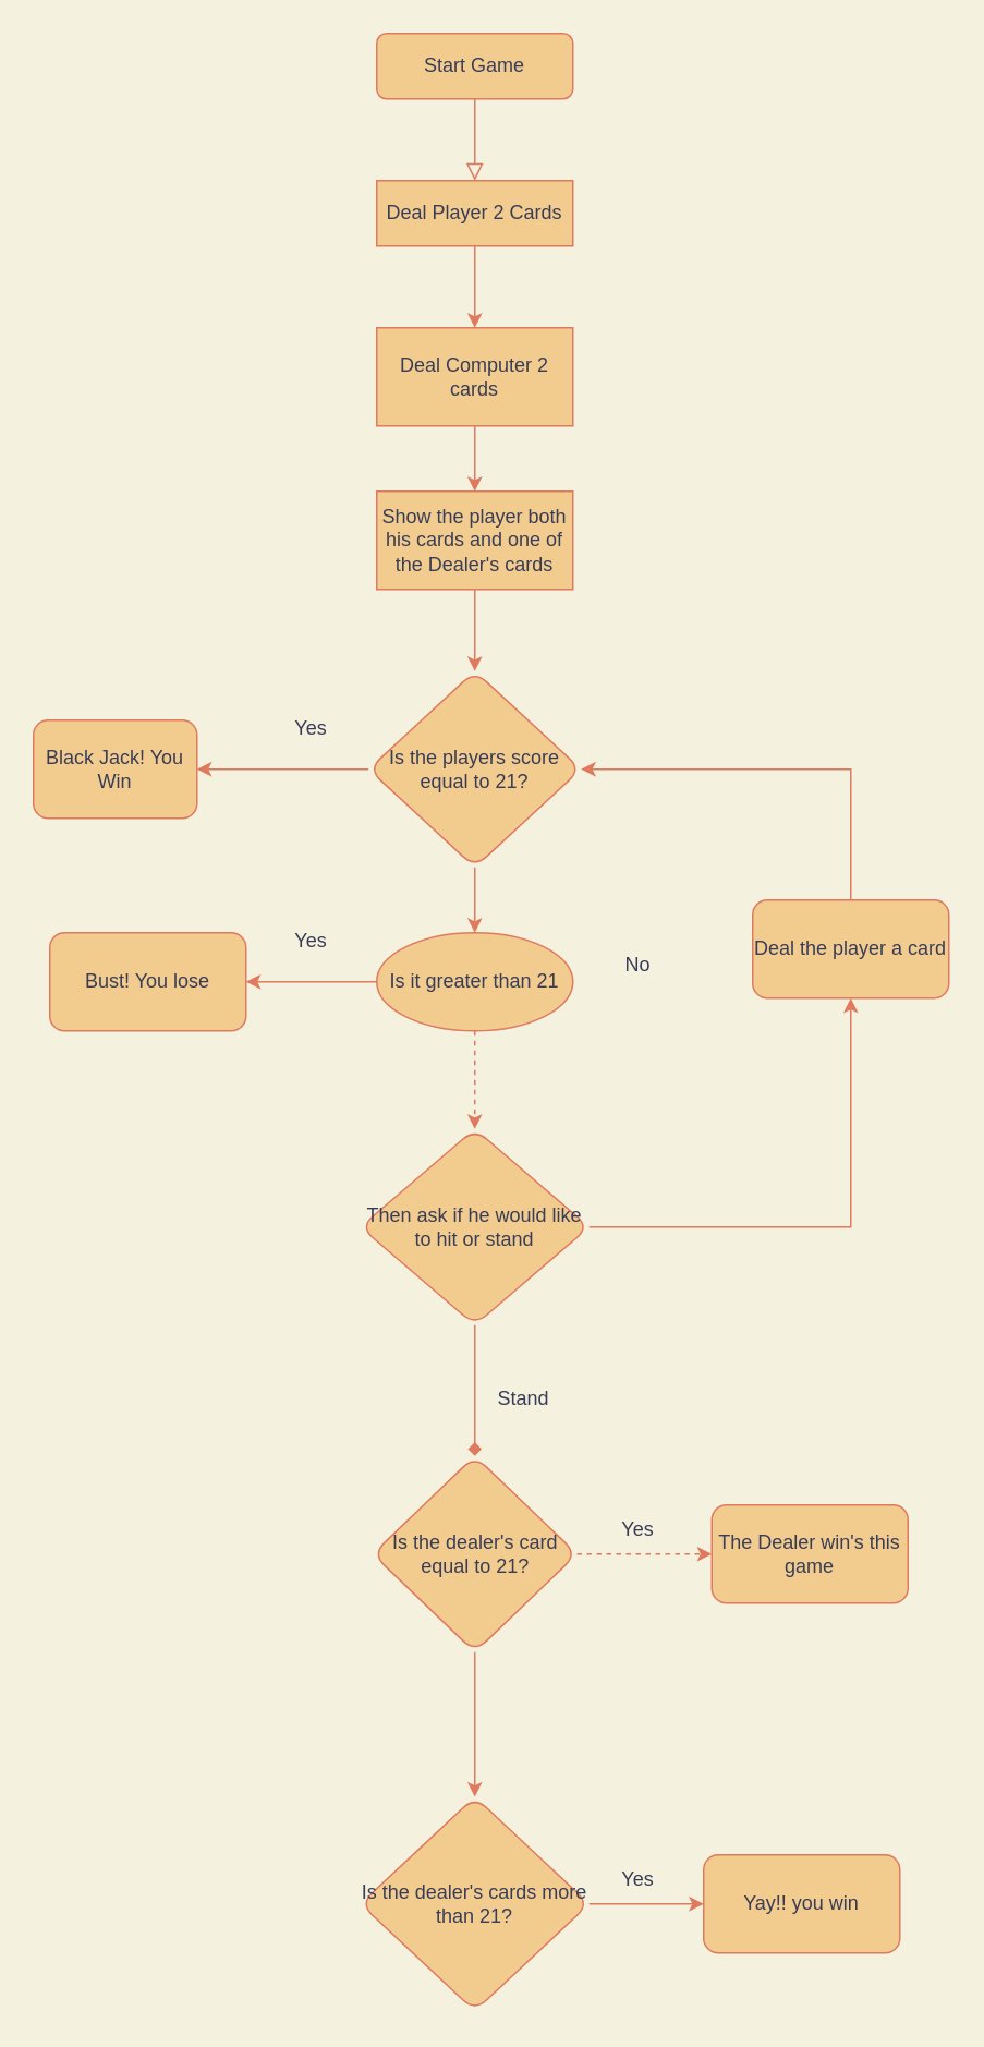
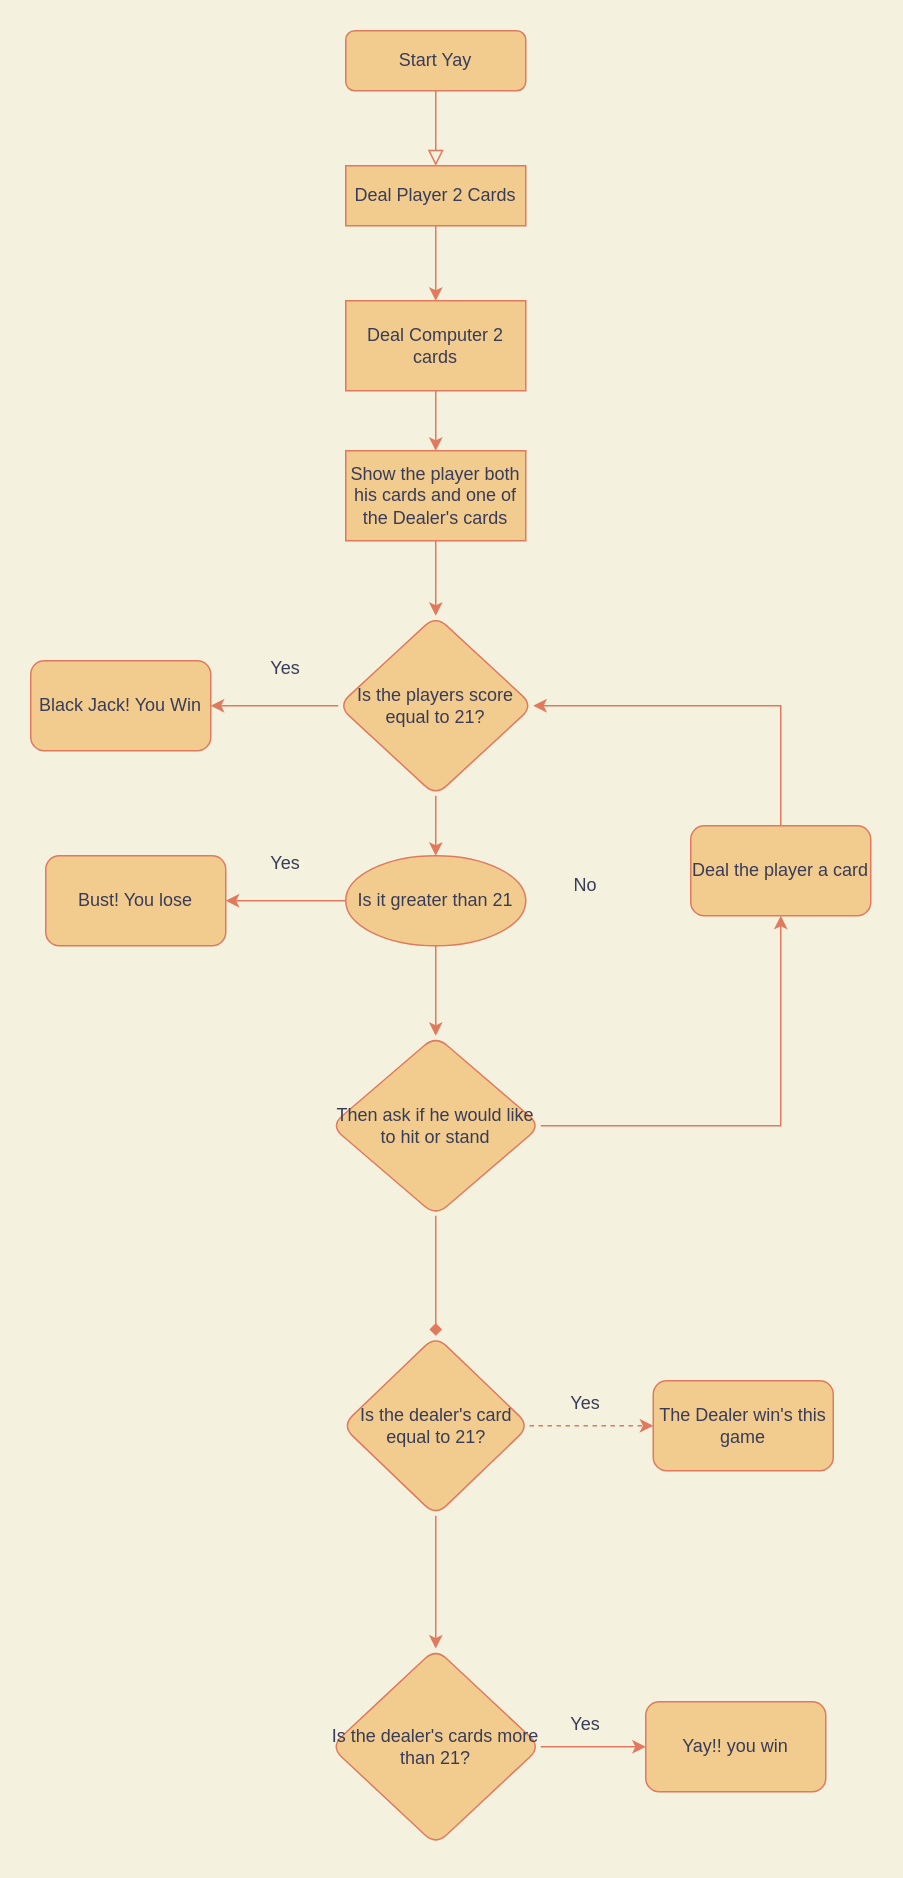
- <mxCell id="3" value="Start Game" style="rounded=1;whiteSpace=wrap;html=1;fontSize=12;glass=0;strokeWidth=1;shadow=0;fillColor=#F2CC8F;strokeColor=#E07A5F;fontColor=#393C56;" parent="1" vertex="1"><mxGeometry x="230" y="20" width="120" height="40" as="geometry" /></mxCell>
+ <mxCell id="3" value="Start Yay" style="rounded=1;whiteSpace=wrap;html=1;fontSize=12;glass=0;strokeWidth=1;shadow=0;fillColor=#F2CC8F;strokeColor=#E07A5F;fontColor=#393C56;" parent="1" vertex="1"><mxGeometry x="230" y="20" width="120" height="40" as="geometry" /></mxCell>
- <mxCell id="13" value="Black Jack! You Win" style="whiteSpace=wrap;html=1;rounded=1;fillColor=#F2CC8F;strokeColor=#E07A5F;fontColor=#393C56;" parent="1" vertex="1"><mxGeometry x="20" y="440" width="100" height="60" as="geometry" /></mxCell>
+ <mxCell id="13" value="Black Jack! You Win" style="whiteSpace=wrap;html=1;rounded=1;fillColor=#F2CC8F;strokeColor=#E07A5F;fontColor=#393C56;" parent="1" vertex="1"><mxGeometry x="20" y="440" width="120" height="60" as="geometry" /></mxCell>
- <mxCell id="19" style="edgeStyle=orthogonalEdgeStyle;rounded=0;orthogonalLoop=1;jettySize=auto;html=1;exitX=0.5;exitY=1;exitDx=0;exitDy=0;entryX=0.5;entryY=0;entryDx=0;entryDy=0;strokeColor=#E07A5F;fontColor=#393C56;fillColor=#F2CC8F;labelBackgroundColor=#F4F1DE;dashed=1;" parent="1" source="21" target="18" edge="1"><mxGeometry relative="1" as="geometry" /></mxCell>
+ <mxCell id="19" style="edgeStyle=orthogonalEdgeStyle;rounded=0;orthogonalLoop=1;jettySize=auto;html=1;exitX=0.5;exitY=1;exitDx=0;exitDy=0;entryX=0.5;entryY=0;entryDx=0;entryDy=0;strokeColor=#E07A5F;fontColor=#393C56;fillColor=#F2CC8F;labelBackgroundColor=#F4F1DE;" parent="1" source="21" target="18" edge="1"><mxGeometry relative="1" as="geometry" /></mxCell>
- <mxCell id="27" value="Stand" style="text;html=1;strokeColor=none;fillColor=none;align=center;verticalAlign=middle;whiteSpace=wrap;rounded=0;fontColor=#393C56;" parent="1" vertex="1"><mxGeometry x="290" y="840" width="60" height="30" as="geometry" /></mxCell>
